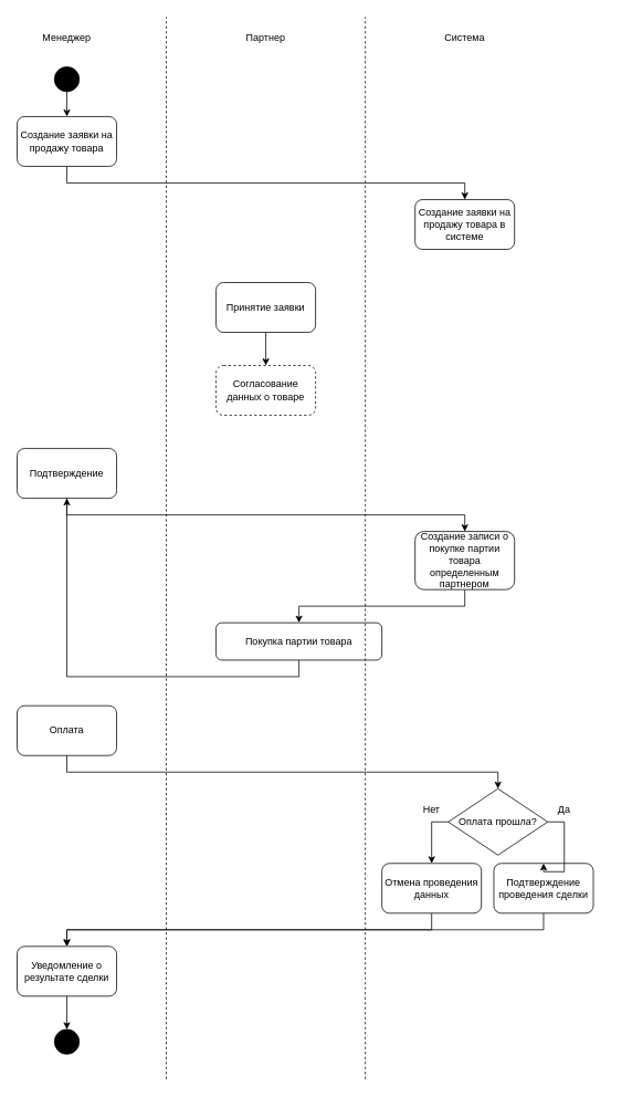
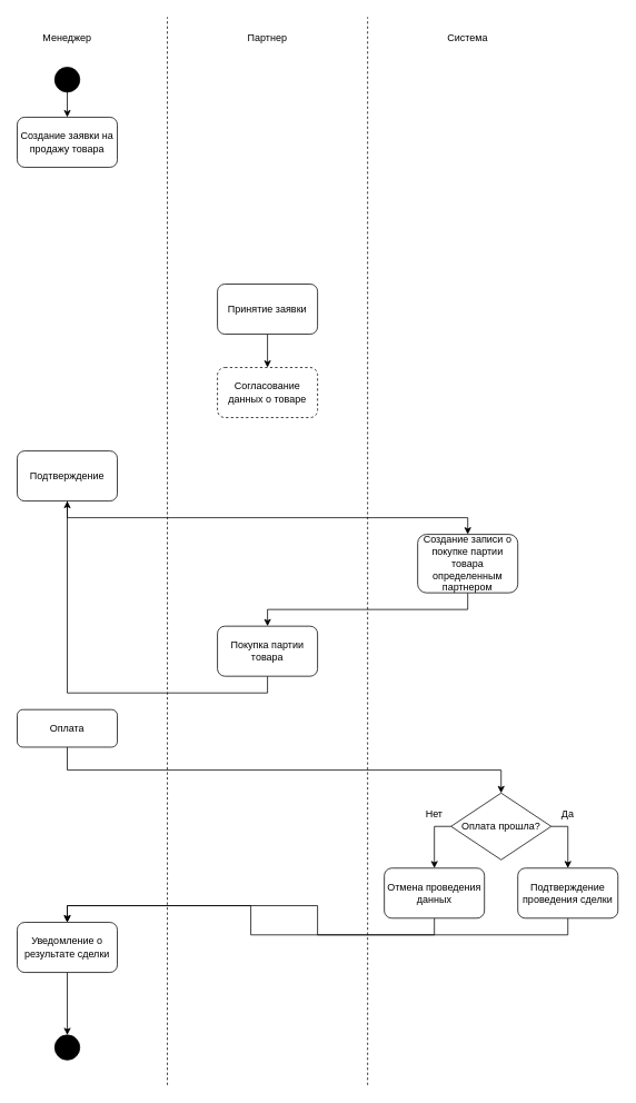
- <mxCell id="7" style="edgeStyle=orthogonalEdgeStyle;rounded=0;orthogonalLoop=1;jettySize=auto;html=1;exitX=0.5;exitY=1;exitDx=0;exitDy=0;entryX=0.5;entryY=0;entryDx=0;entryDy=0;" parent="1" source="8" target="25" edge="1"><mxGeometry relative="1" as="geometry" /></mxCell>
- <mxCell id="25" value="Создание заявки на продажу товара в системе" style="rounded=1;whiteSpace=wrap;html=1;" parent="1" vertex="1"><mxGeometry x="500" y="240" width="120" height="60" as="geometry" /></mxCell>
- <mxCell id="17" value="Покупка партии товара" style="rounded=1;whiteSpace=wrap;html=1;" parent="1" vertex="1"><mxGeometry x="260" y="750" width="200" height="45" as="geometry" /></mxCell>
+ <mxCell id="17" value="Покупка партии товара" style="rounded=1;whiteSpace=wrap;html=1;" parent="1" vertex="1"><mxGeometry x="260" y="750" width="120" height="60" as="geometry" /></mxCell>
- <mxCell id="19" value="Оплата" style="rounded=1;whiteSpace=wrap;html=1;" parent="1" vertex="1"><mxGeometry x="20" y="850" width="120" height="60" as="geometry" /></mxCell>
+ <mxCell id="19" value="Оплата" style="rounded=1;whiteSpace=wrap;html=1;" parent="1" vertex="1"><mxGeometry x="20" y="850" width="120" height="45" as="geometry" /></mxCell>
- <mxCell id="21" value="Подтверждение проведения сделки" style="rounded=1;whiteSpace=wrap;html=1;" parent="1" vertex="1"><mxGeometry x="595" y="1040" width="120" height="60" as="geometry" /></mxCell>
+ <mxCell id="21" value="Подтверждение проведения сделки" style="rounded=1;whiteSpace=wrap;html=1;" parent="1" vertex="1"><mxGeometry x="620" y="1040" width="120" height="60" as="geometry" /></mxCell>
- <mxCell id="34" value="Уведомление о результате сделки" style="rounded=1;whiteSpace=wrap;html=1;" parent="1" vertex="1"><mxGeometry x="20" y="1140" width="120" height="60" as="geometry" /></mxCell>
+ <mxCell id="34" value="Уведомление о результате сделки" style="rounded=1;whiteSpace=wrap;html=1;" parent="1" vertex="1"><mxGeometry x="20" y="1105" width="120" height="60" as="geometry" /></mxCell>
